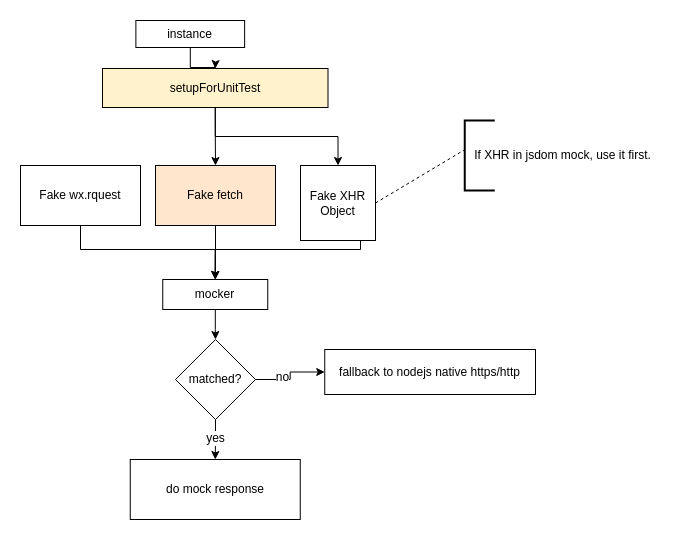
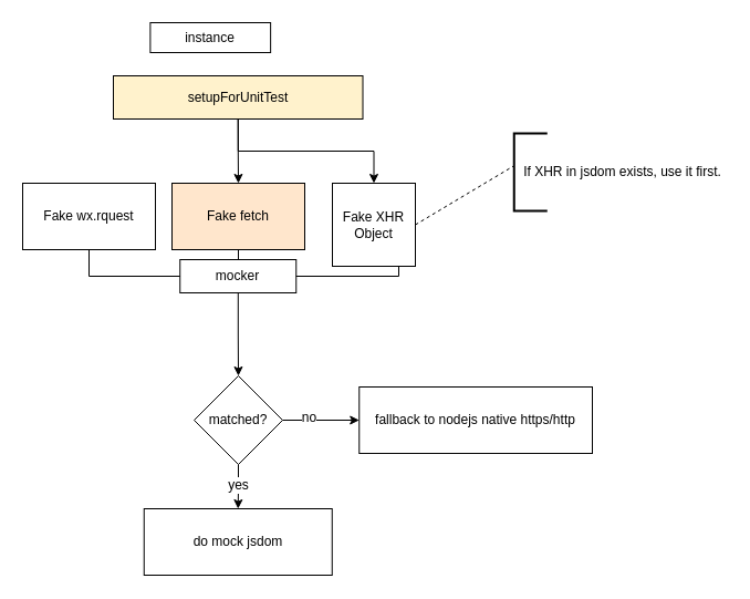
- <mxCell id="2" style="edgeStyle=orthogonalEdgeStyle;rounded=0;orthogonalLoop=1;jettySize=auto;html=1;entryX=0.5;entryY=0;entryDx=0;entryDy=0;" edge="1" parent="1" source="3" target="4"><mxGeometry relative="1" as="geometry" /></mxCell>
- <mxCell id="24" value="If XHR in jsdom mock, use it first." style="text;html=1;strokeColor=none;fillColor=none;align=center;verticalAlign=middle;whiteSpace=wrap;rounded=0;" vertex="1" parent="1"><mxGeometry x="469" y="145" width="187" height="20" as="geometry" /></mxCell>
+ <mxCell id="24" value="If XHR in jsdom exists, use it first." style="text;html=1;strokeColor=none;fillColor=none;align=center;verticalAlign=middle;whiteSpace=wrap;rounded=0;" vertex="1" parent="1"><mxGeometry x="469" y="145" width="187" height="20" as="geometry" /></mxCell>
- <mxCell id="14" value="mocker" style="rounded=0;whiteSpace=wrap;html=1;" vertex="1" parent="1"><mxGeometry x="162.25" y="279" width="105" height="30" as="geometry" /></mxCell>
+ <mxCell id="14" value="mocker" style="rounded=0;whiteSpace=wrap;html=1;" vertex="1" parent="1"><mxGeometry x="162.25" y="234" width="105" height="30" as="geometry" /></mxCell>
- <mxCell id="16" value="fallback to nodejs native https/http" style="rounded=0;whiteSpace=wrap;html=1;" vertex="1" parent="1"><mxGeometry x="324.25" y="349" width="210.75" height="45" as="geometry" /></mxCell>
+ <mxCell id="16" value="fallback to nodejs native https/http" style="rounded=0;whiteSpace=wrap;html=1;" vertex="1" parent="1"><mxGeometry x="324.25" y="349" width="210.75" height="60" as="geometry" /></mxCell>
- <mxCell id="21" value="do mock response" style="rounded=0;whiteSpace=wrap;html=1;" vertex="1" parent="1"><mxGeometry x="129.75" y="459" width="170" height="60" as="geometry" /></mxCell>
+ <mxCell id="21" value="do mock jsdom" style="rounded=0;whiteSpace=wrap;html=1;" vertex="1" parent="1"><mxGeometry x="129.75" y="459" width="170" height="60" as="geometry" /></mxCell>
